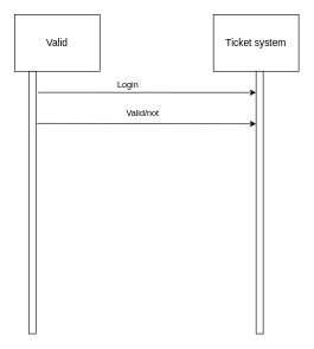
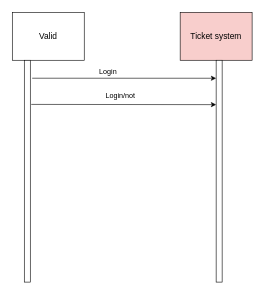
- <mxCell id="3" value="&lt;font style=&quot;font-size: 14px&quot;&gt;Ticket system&lt;/font&gt;" style="rounded=0;whiteSpace=wrap;html=1;" vertex="1" parent="1"><mxGeometry x="300" y="20" width="120" height="80" as="geometry" /></mxCell>
+ <mxCell id="3" value="&lt;font style=&quot;font-size: 14px&quot;&gt;Ticket system&lt;/font&gt;" style="rounded=0;whiteSpace=wrap;html=1;fillColor=#f8cecc;" vertex="1" parent="1"><mxGeometry x="300" y="20" width="120" height="80" as="geometry" /></mxCell>
- <mxCell id="9" value="Valid/not" style="text;html=1;align=center;verticalAlign=middle;resizable=0;points=[];autosize=1;strokeColor=none;fillColor=none;" vertex="1" parent="1"><mxGeometry x="170" y="150" width="60" height="20" as="geometry" /></mxCell>
+ <mxCell id="9" value="Login/not" style="text;html=1;align=center;verticalAlign=middle;resizable=0;points=[];autosize=1;strokeColor=none;fillColor=none;" vertex="1" parent="1"><mxGeometry x="170" y="150" width="60" height="20" as="geometry" /></mxCell>
